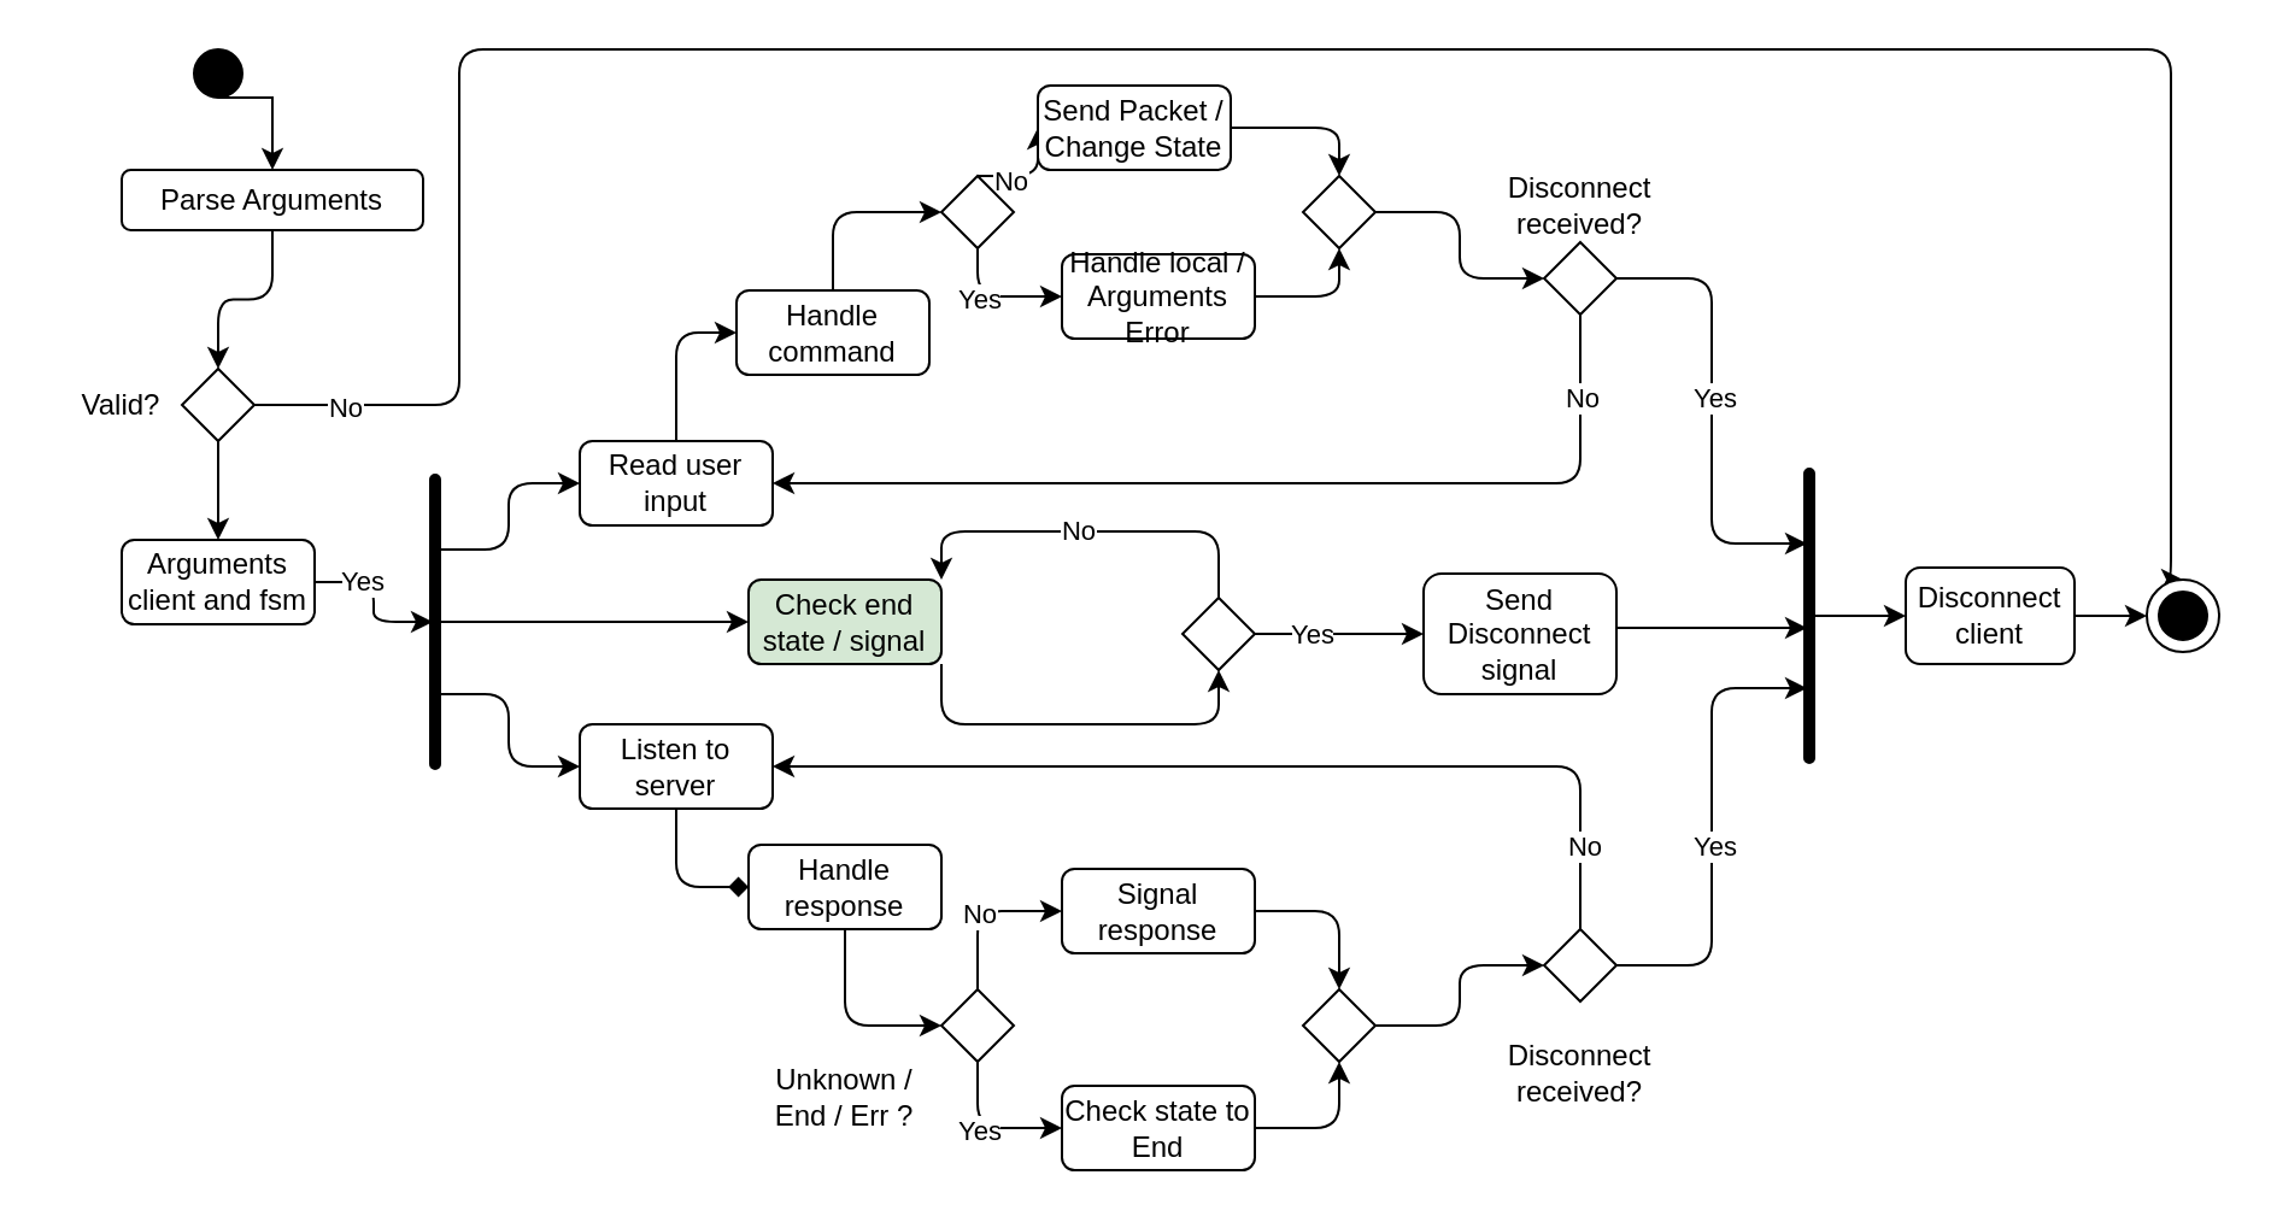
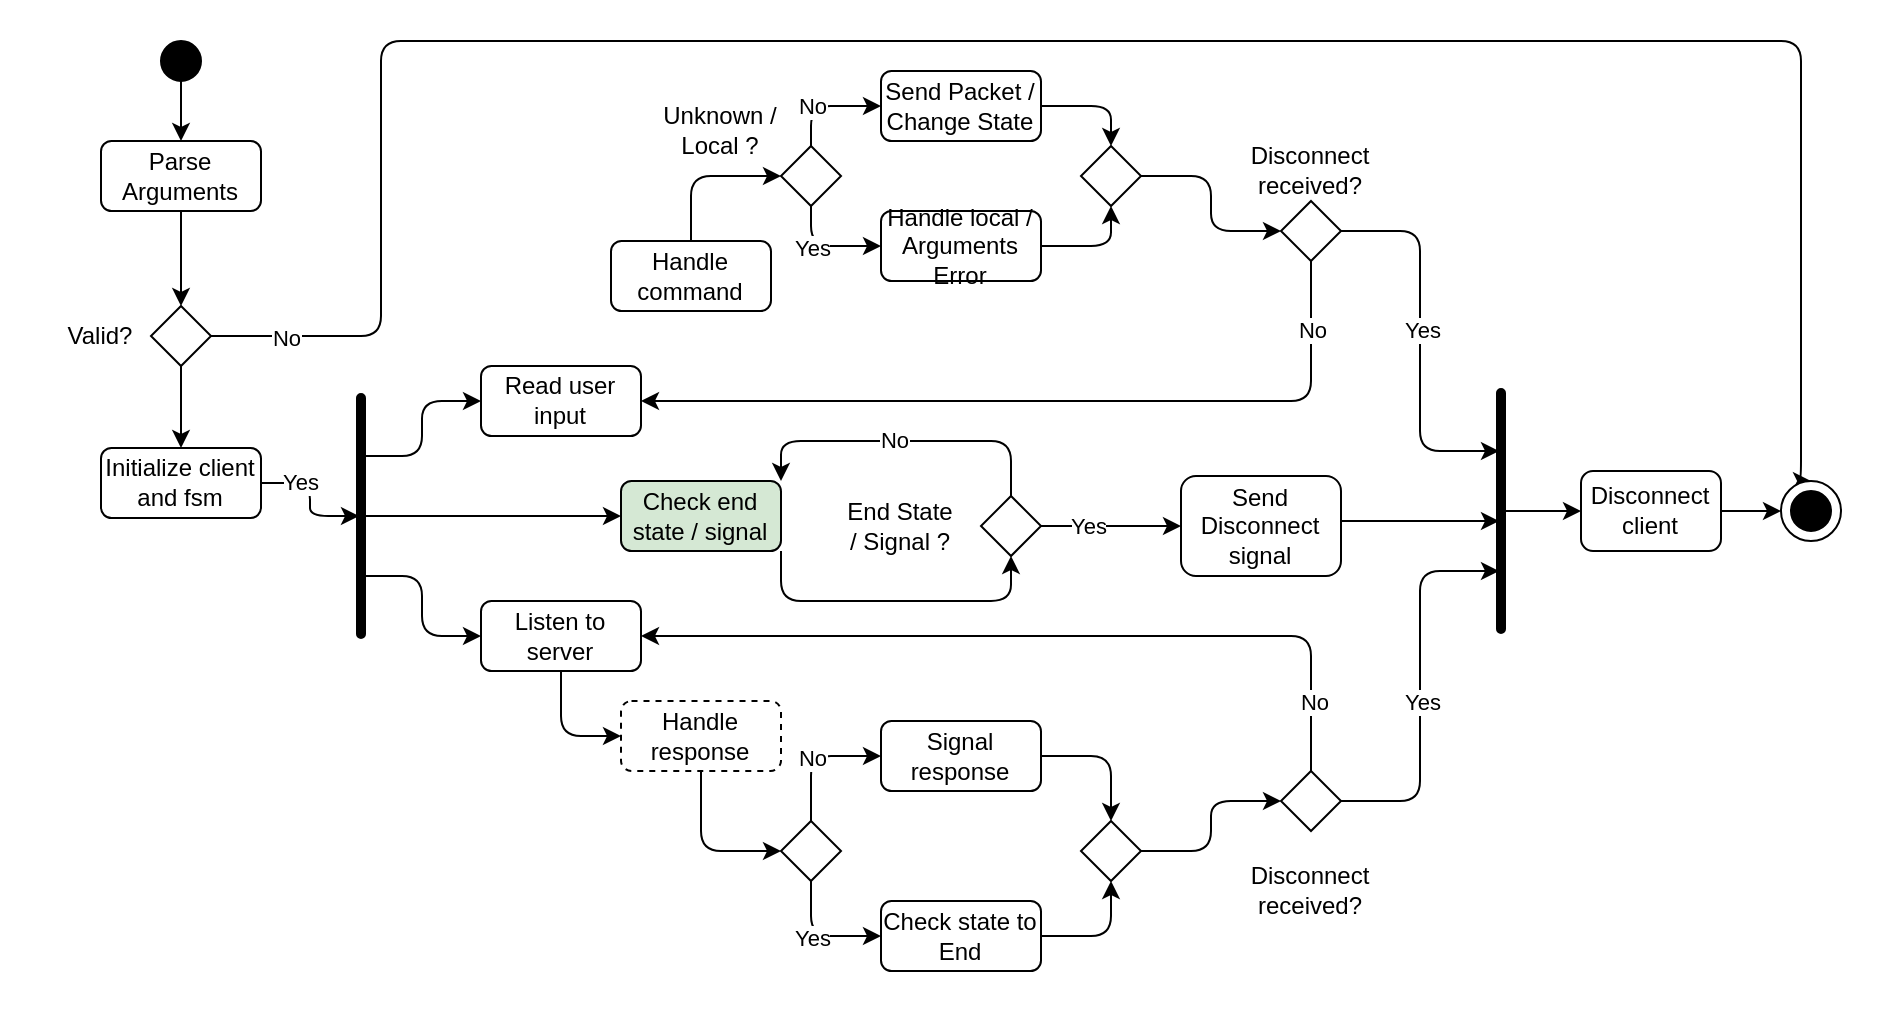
- <mxCell id="35" value="Send Packet / Change State" style="rounded=1;whiteSpace=wrap;html=1;" parent="1" vertex="1"><mxGeometry x="430" y="35" width="80" height="35" as="geometry" /></mxCell>
+ <mxCell id="35" value="Send Packet / Change State" style="rounded=1;whiteSpace=wrap;html=1;" parent="1" vertex="1"><mxGeometry x="440" y="35" width="80" height="35" as="geometry" /></mxCell>
+ <mxCell id="58" value="Unknown / Local ?" style="text;html=1;align=center;verticalAlign=middle;whiteSpace=wrap;rounded=0;" parent="1" vertex="1"><mxGeometry x="330" y="50" width="60" height="30" as="geometry" /></mxCell>
- <mxCell id="9" value="Parse Arguments" style="rounded=1;whiteSpace=wrap;html=1;" parent="1" vertex="1"><mxGeometry x="50" y="70" width="125" height="25" as="geometry" /></mxCell>
+ <mxCell id="9" value="Parse Arguments" style="rounded=1;whiteSpace=wrap;html=1;" parent="1" vertex="1"><mxGeometry x="50" y="70" width="80" height="35" as="geometry" /></mxCell>
- <mxCell id="17" style="edgeStyle=orthogonalEdgeStyle;rounded=1;orthogonalLoop=1;jettySize=auto;html=1;exitX=0.5;exitY=0;exitDx=0;exitDy=0;entryX=0;entryY=0.5;entryDx=0;entryDy=0;curved=0;" parent="1" source="18" target="26" edge="1"><mxGeometry relative="1" as="geometry" /></mxCell>
- <mxCell id="12" value="Arguments client and fsm" style="rounded=1;whiteSpace=wrap;html=1;" parent="1" vertex="1"><mxGeometry x="50" y="223.5" width="80" height="35" as="geometry" /></mxCell>
+ <mxCell id="12" value="Initialize client and fsm" style="rounded=1;whiteSpace=wrap;html=1;" parent="1" vertex="1"><mxGeometry x="50" y="223.5" width="80" height="35" as="geometry" /></mxCell>
+ <mxCell id="74" value="End State / Signal ?" style="text;html=1;align=center;verticalAlign=middle;whiteSpace=wrap;rounded=0;" vertex="1" parent="1"><mxGeometry x="420" y="247.5" width="60" height="30" as="geometry" /></mxCell>
- <mxCell id="19" style="edgeStyle=orthogonalEdgeStyle;rounded=1;orthogonalLoop=1;jettySize=auto;html=1;exitX=0.5;exitY=1;exitDx=0;exitDy=0;entryX=0;entryY=0.5;entryDx=0;entryDy=0;curved=0;endArrow=diamond;" parent="1" source="20" target="24" edge="1"><mxGeometry relative="1" as="geometry" /></mxCell>
+ <mxCell id="19" style="edgeStyle=orthogonalEdgeStyle;rounded=1;orthogonalLoop=1;jettySize=auto;html=1;exitX=0.5;exitY=1;exitDx=0;exitDy=0;entryX=0;entryY=0.5;entryDx=0;entryDy=0;curved=0;" parent="1" source="20" target="24" edge="1"><mxGeometry relative="1" as="geometry" /></mxCell>
- <mxCell id="24" value="Handle response" style="rounded=1;whiteSpace=wrap;html=1;" parent="1" vertex="1"><mxGeometry x="310" y="350" width="80" height="35" as="geometry" /></mxCell>
+ <mxCell id="24" value="Handle response" style="rounded=1;whiteSpace=wrap;html=1;dashed=1;" parent="1" vertex="1"><mxGeometry x="310" y="350" width="80" height="35" as="geometry" /></mxCell>
- <mxCell id="59" value="Unknown / End / Err ?" style="text;html=1;align=center;verticalAlign=middle;whiteSpace=wrap;rounded=0;" parent="1" vertex="1"><mxGeometry x="320" y="440" width="60" height="30" as="geometry" /></mxCell>
